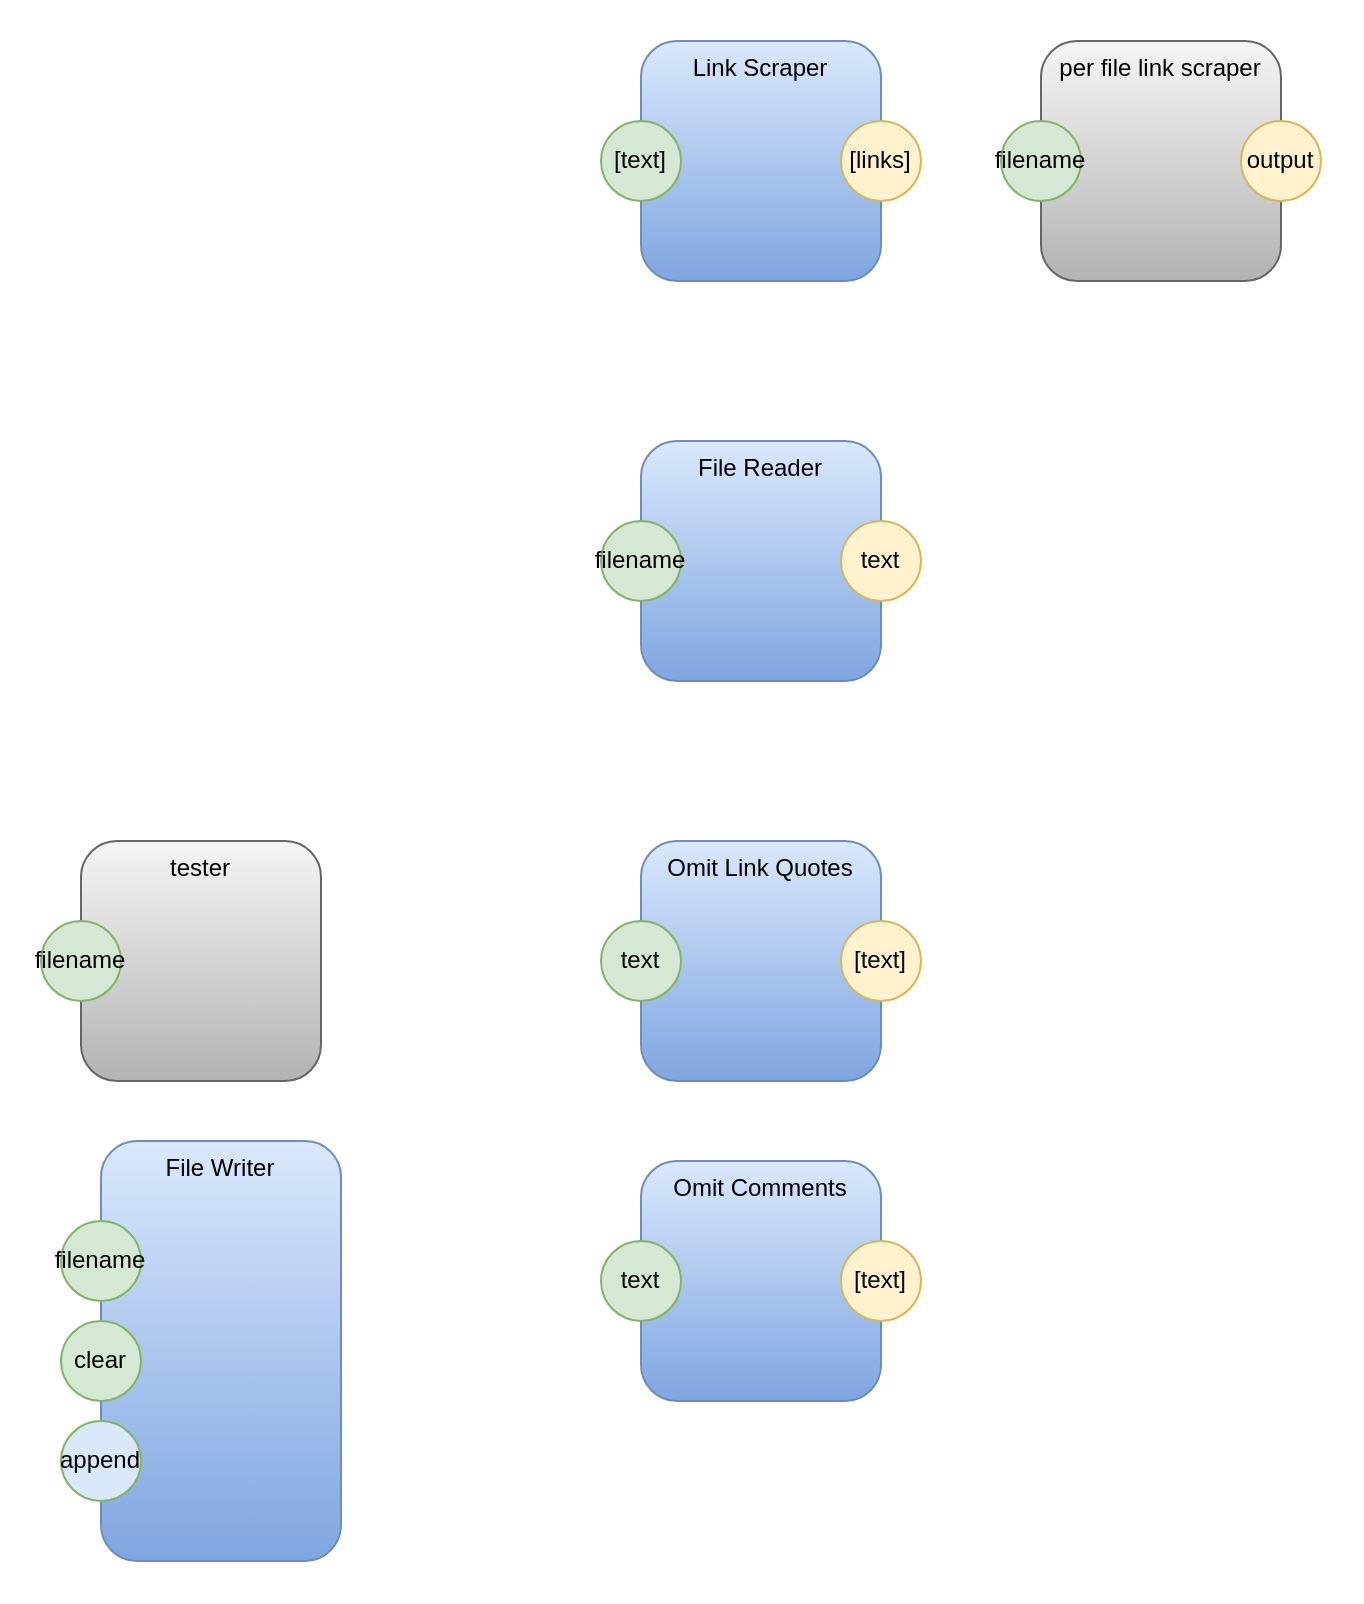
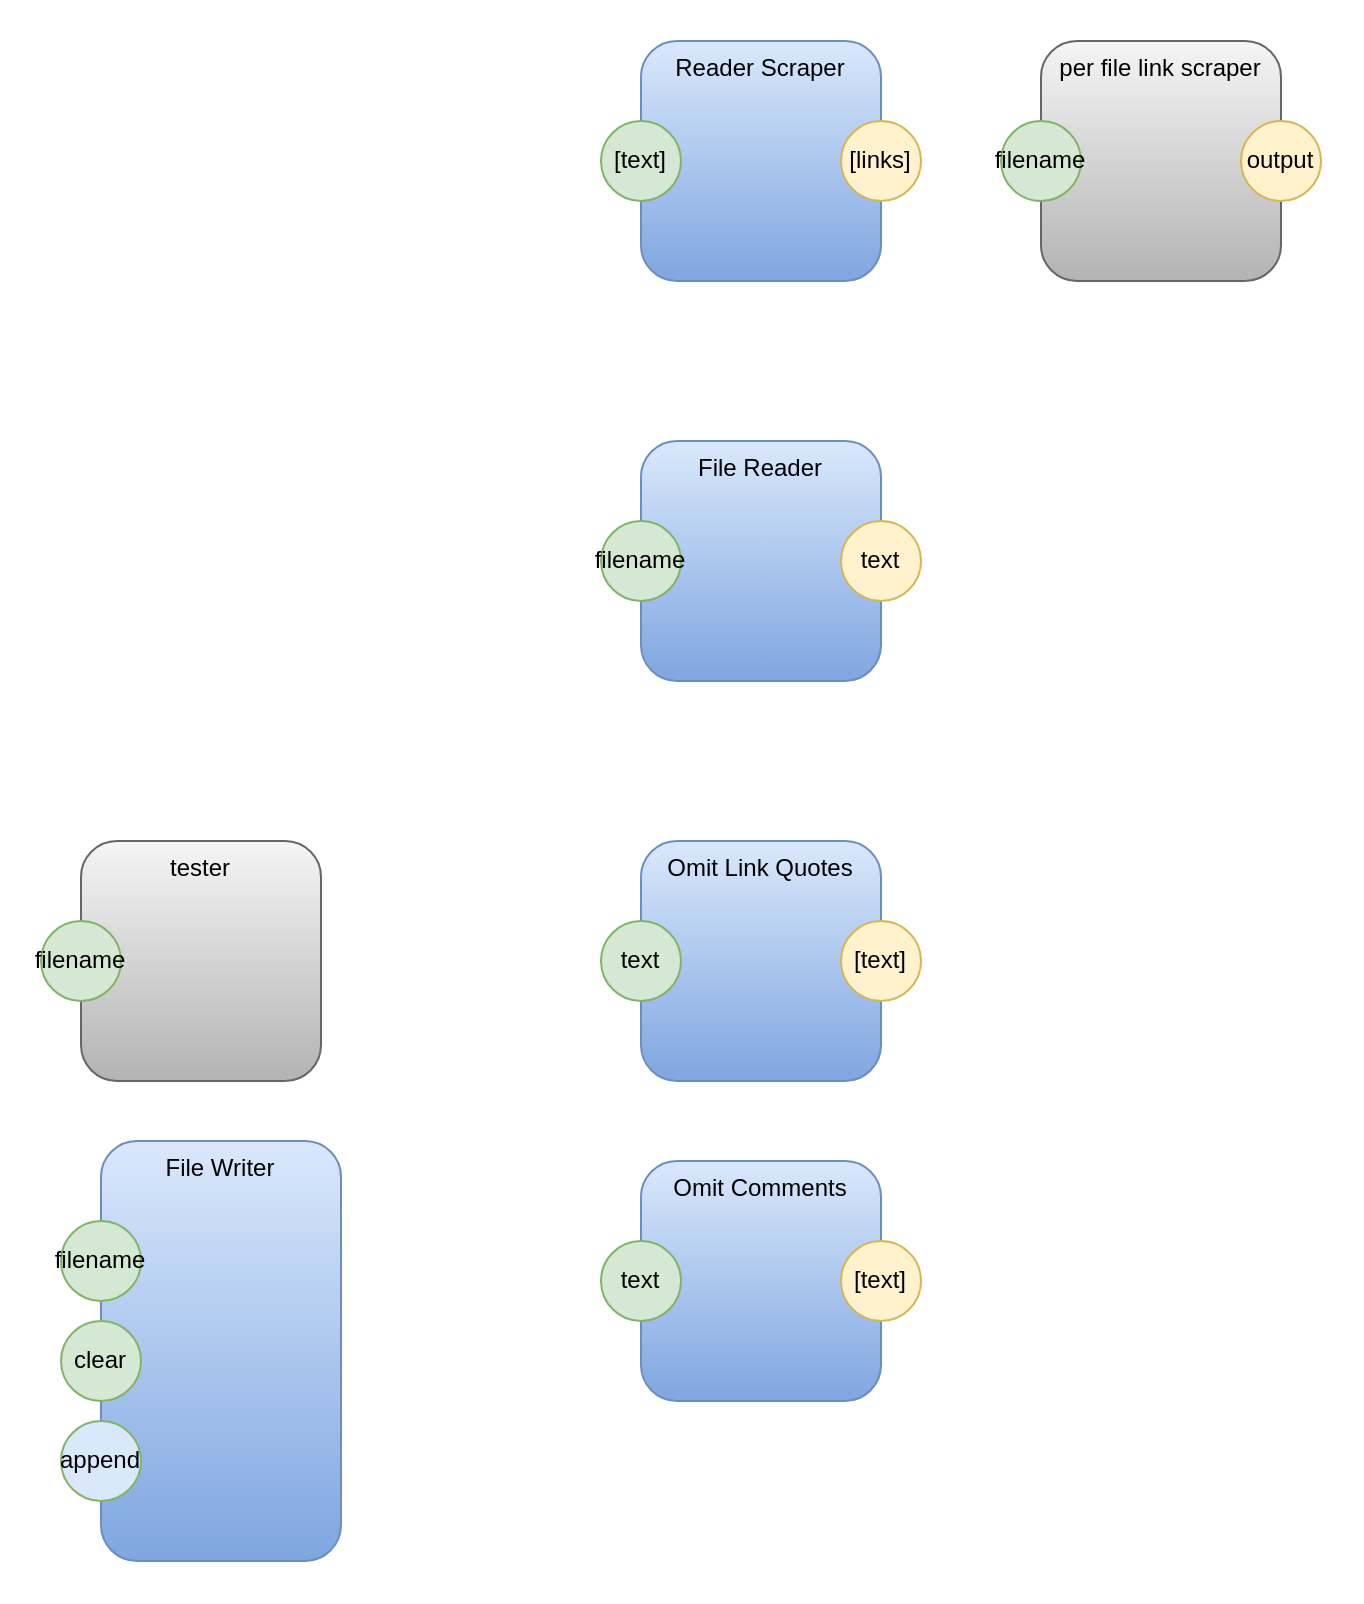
- <mxCell id="2" value="Link Scraper" style="rounded=1;whiteSpace=wrap;html=1;horizontal=1;verticalAlign=top;gradientColor=#7ea6e0;fillColor=#dae8fc;strokeColor=#6c8ebf;" parent="1" vertex="1"><mxGeometry x="320" y="20" width="120" height="120" as="geometry" /></mxCell>
+ <mxCell id="2" value="Reader Scraper" style="rounded=1;whiteSpace=wrap;html=1;horizontal=1;verticalAlign=top;gradientColor=#7ea6e0;fillColor=#dae8fc;strokeColor=#6c8ebf;" parent="1" vertex="1"><mxGeometry x="320" y="20" width="120" height="120" as="geometry" /></mxCell>
